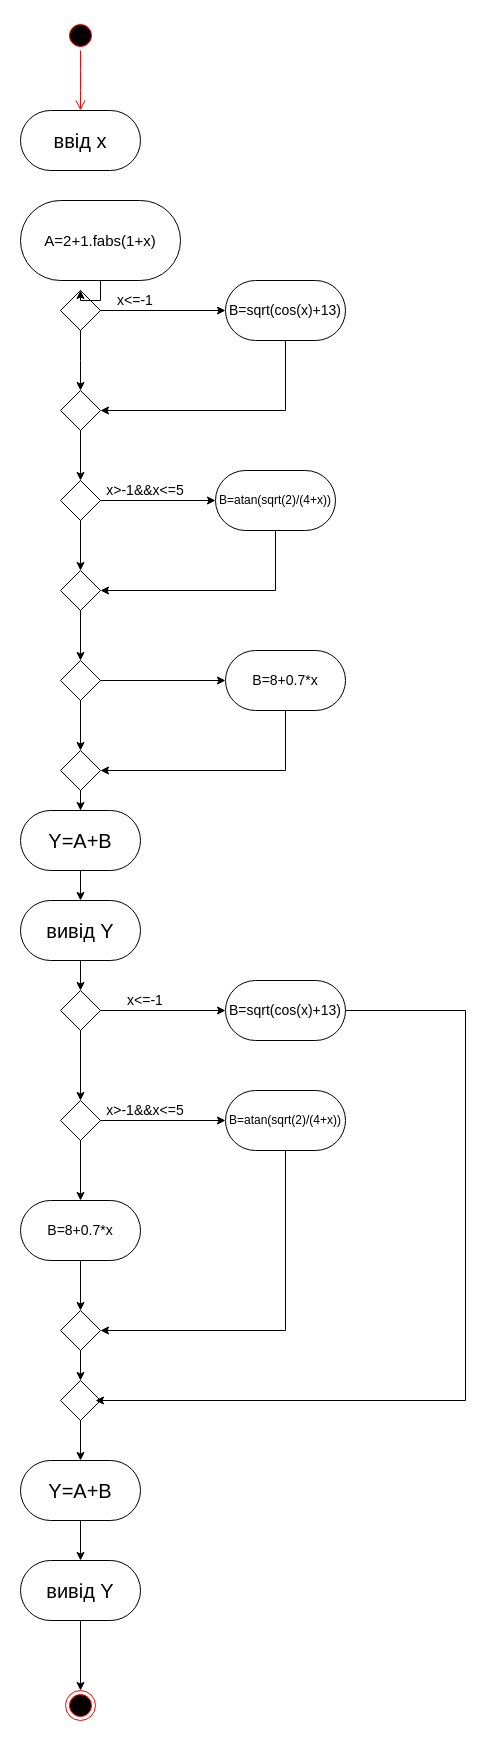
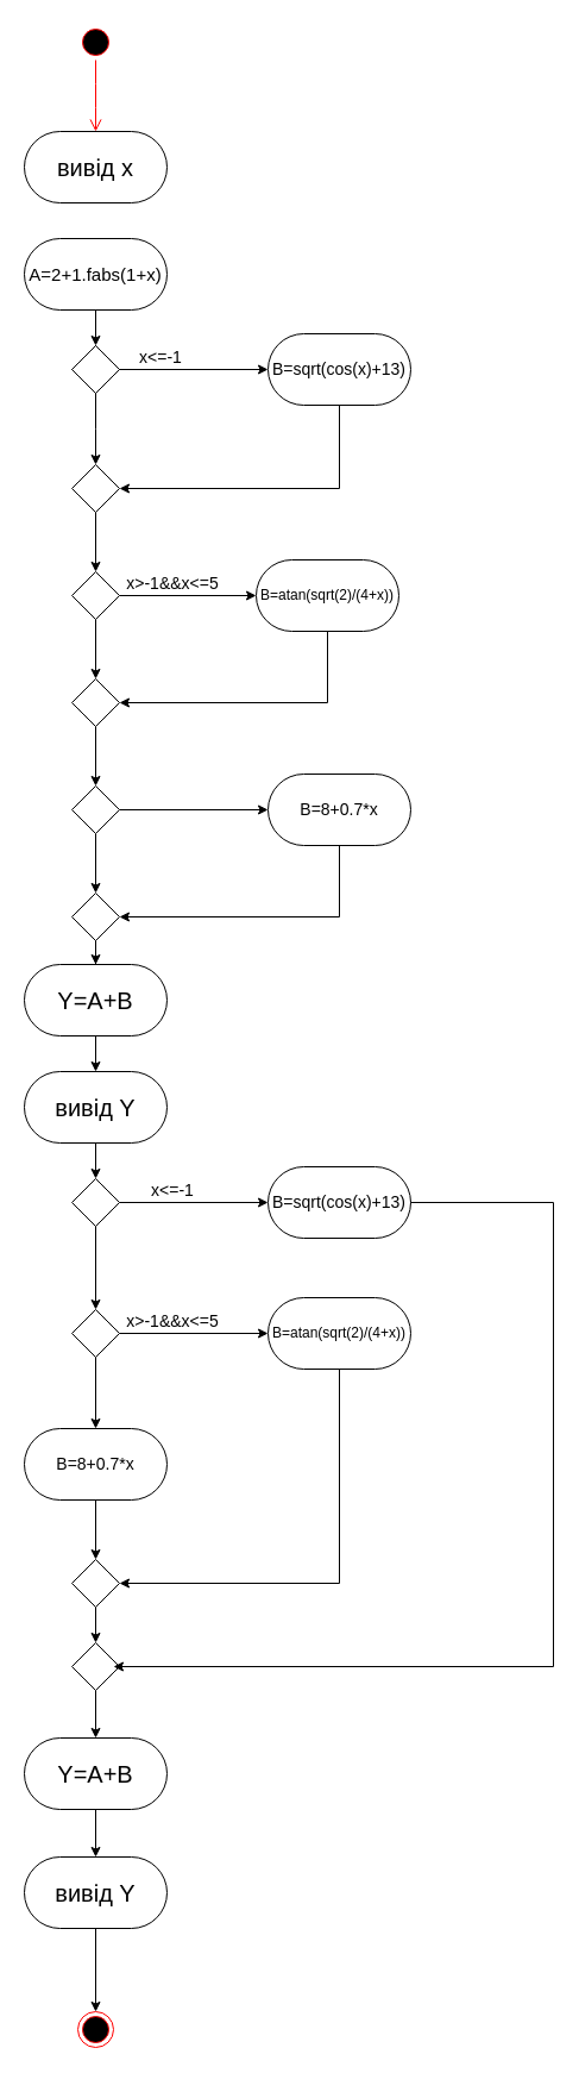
- <mxCell id="4" value="ввід x" style="rounded=1;whiteSpace=wrap;html=1;fillColor=none;fontFamily=Helvetica;fontSize=20;arcSize=50;" vertex="1" parent="1"><mxGeometry x="20" y="110" width="120" height="60" as="geometry" /></mxCell>
+ <mxCell id="4" value="вивід x" style="rounded=1;whiteSpace=wrap;html=1;fillColor=none;fontFamily=Helvetica;fontSize=20;arcSize=50;" vertex="1" parent="1"><mxGeometry x="20" y="110" width="120" height="60" as="geometry" /></mxCell>
- <mxCell id="6" value="A=2+1.fabs(1+x)" style="rounded=1;whiteSpace=wrap;html=1;fillColor=none;fontFamily=Helvetica;fontSize=15;arcSize=50;" vertex="1" parent="1"><mxGeometry x="20" y="200" width="160" height="80" as="geometry" /></mxCell>
+ <mxCell id="6" value="A=2+1.fabs(1+x)" style="rounded=1;whiteSpace=wrap;html=1;fillColor=none;fontFamily=Helvetica;fontSize=15;arcSize=50;" vertex="1" parent="1"><mxGeometry x="20" y="200" width="120" height="60" as="geometry" /></mxCell>
